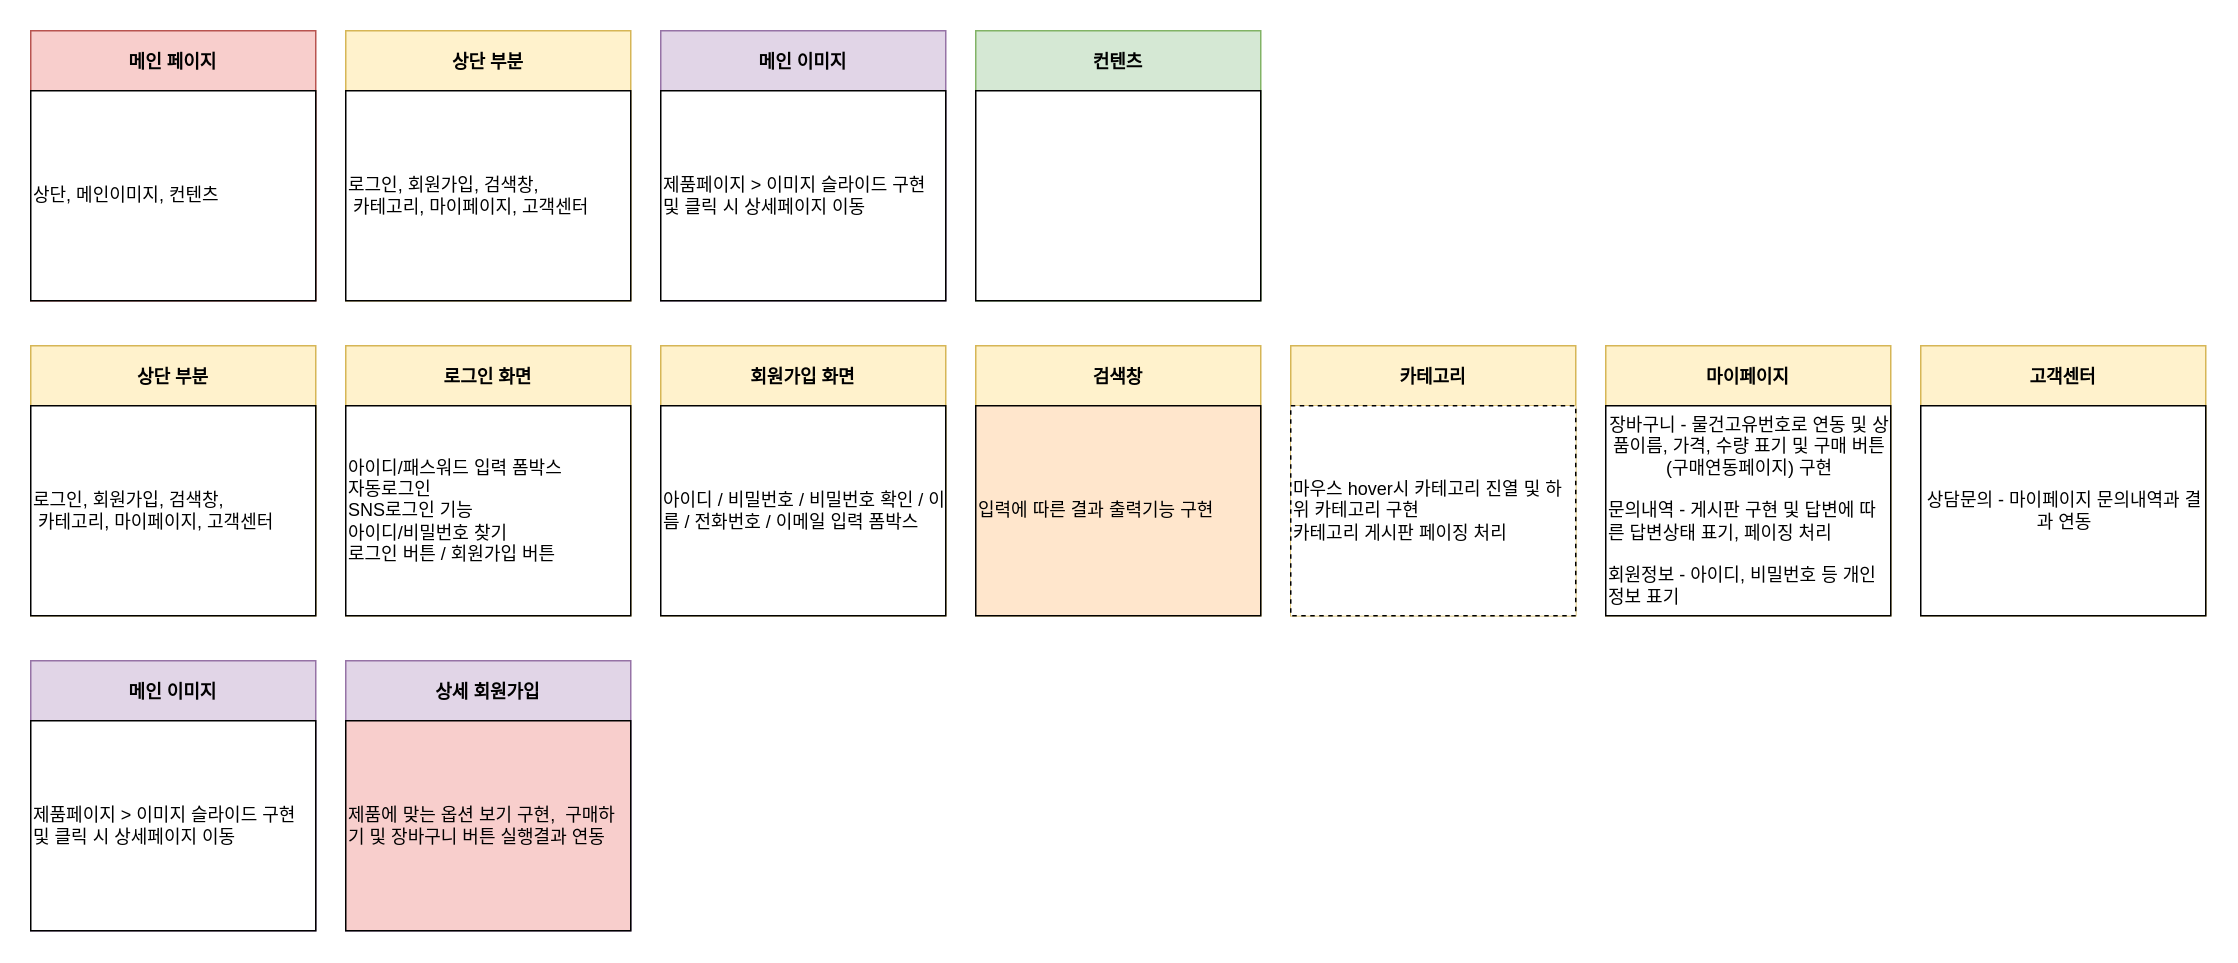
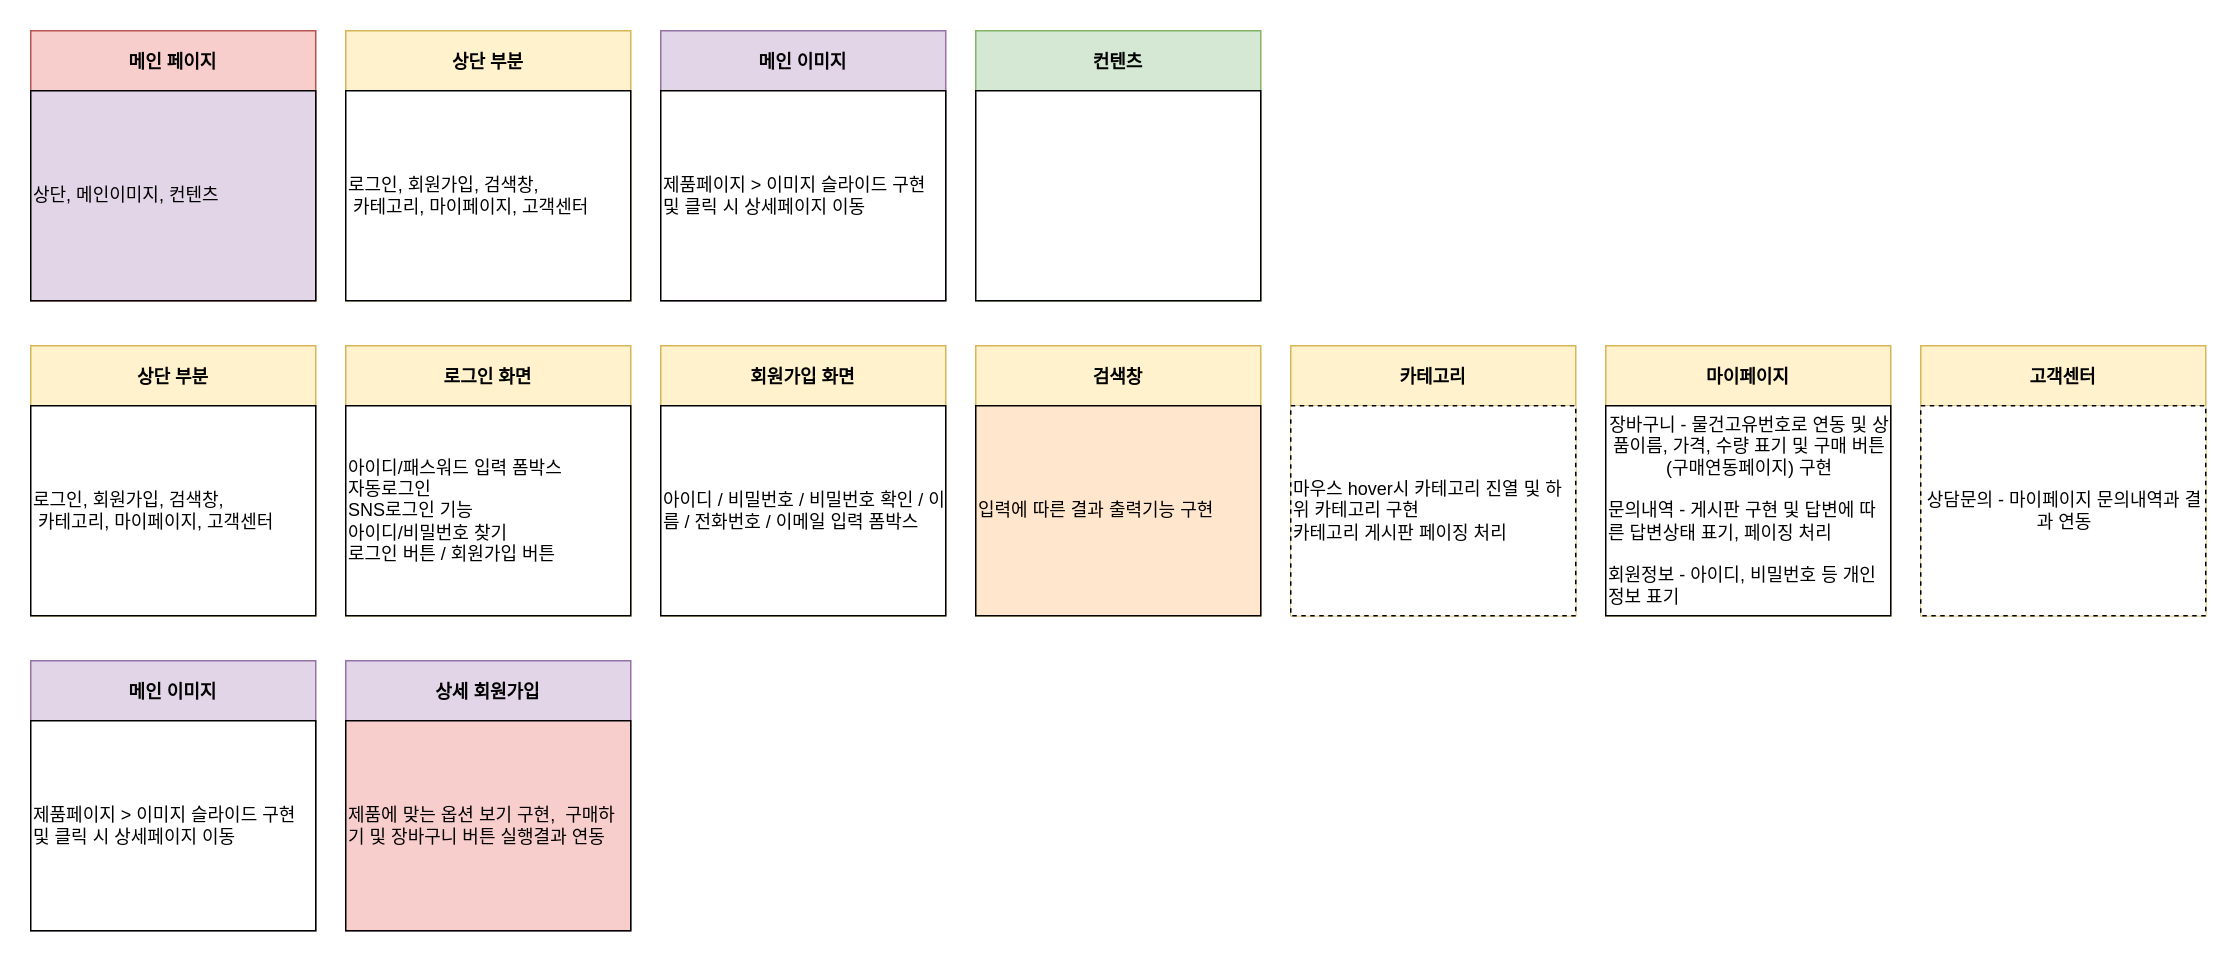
- <mxCell id="3" value="&lt;span style=&quot;text-align: center;&quot;&gt;상단, 메인이미지, 컨텐츠&lt;/span&gt;" style="whiteSpace=wrap;html=1;labelBackgroundColor=none;align=left;" parent="2" vertex="1"><mxGeometry y="40" width="190" height="140" as="geometry" /></mxCell>
+ <mxCell id="3" value="&lt;span style=&quot;text-align: center;&quot;&gt;상단, 메인이미지, 컨텐츠&lt;/span&gt;" style="whiteSpace=wrap;html=1;labelBackgroundColor=none;align=left;fillColor=#e1d5e7;" parent="2" vertex="1"><mxGeometry y="40" width="190" height="140" as="geometry" /></mxCell>
- <mxCell id="27" value="&lt;div style=&quot;text-align: center&quot;&gt;상담문의 - 마이페이지 문의내역과 결과 연동&lt;/div&gt;" style="whiteSpace=wrap;html=1;labelBackgroundColor=none;align=left;" vertex="1" parent="26"><mxGeometry y="40" width="190" height="140" as="geometry" /></mxCell>
+ <mxCell id="27" value="&lt;div style=&quot;text-align: center&quot;&gt;상담문의 - 마이페이지 문의내역과 결과 연동&lt;/div&gt;" style="whiteSpace=wrap;html=1;labelBackgroundColor=none;align=left;dashed=1;" vertex="1" parent="26"><mxGeometry y="40" width="190" height="140" as="geometry" /></mxCell>
